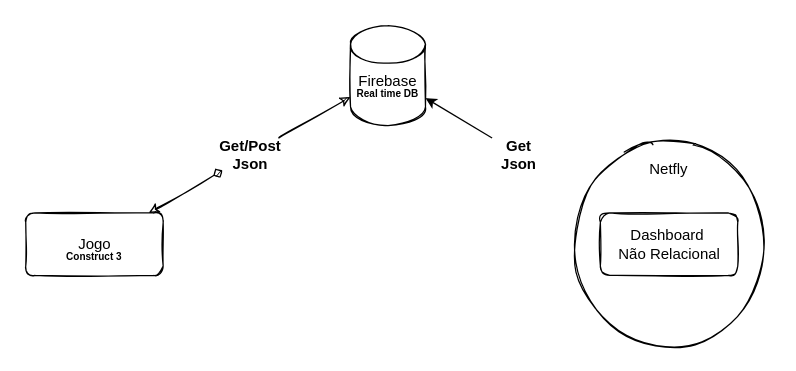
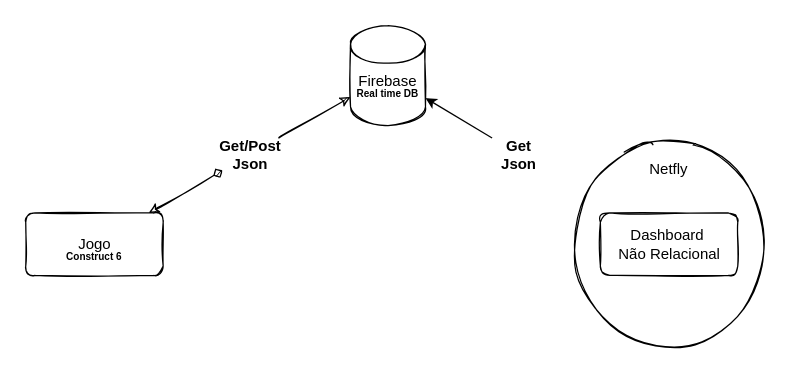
- <mxCell id="12" value="Construct 3" style="text;align=center;fontStyle=1;verticalAlign=middle;spacingLeft=3;spacingRight=3;strokeColor=none;rotatable=0;points=[[0,0.5],[1,0.5]];portConstraint=eastwest;fontSize=8;" vertex="1" parent="1"><mxGeometry x="45" y="200" width="60" height="10" as="geometry" /></mxCell>
+ <mxCell id="12" value="Construct 6" style="text;align=center;fontStyle=1;verticalAlign=middle;spacingLeft=3;spacingRight=3;strokeColor=none;rotatable=0;points=[[0,0.5],[1,0.5]];portConstraint=eastwest;fontSize=8;" vertex="1" parent="1"><mxGeometry x="45" y="200" width="60" height="10" as="geometry" /></mxCell>
